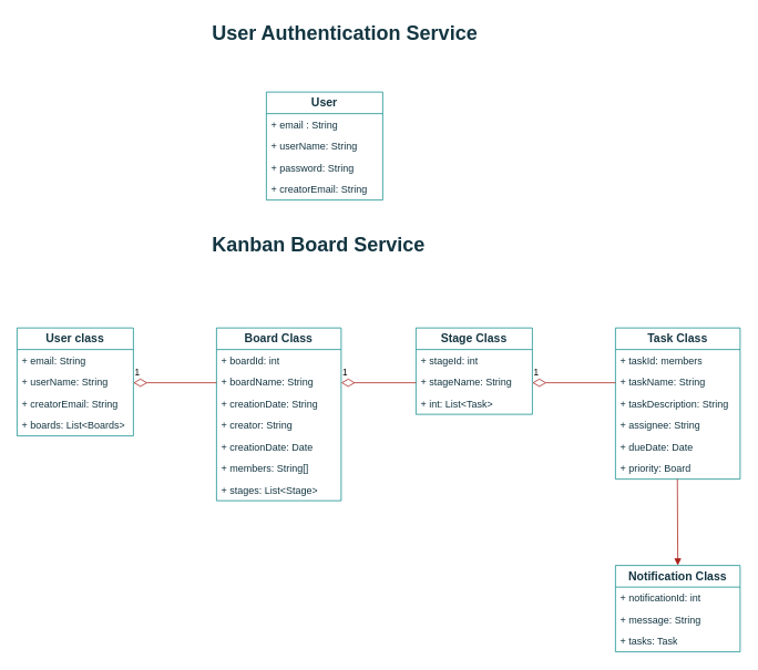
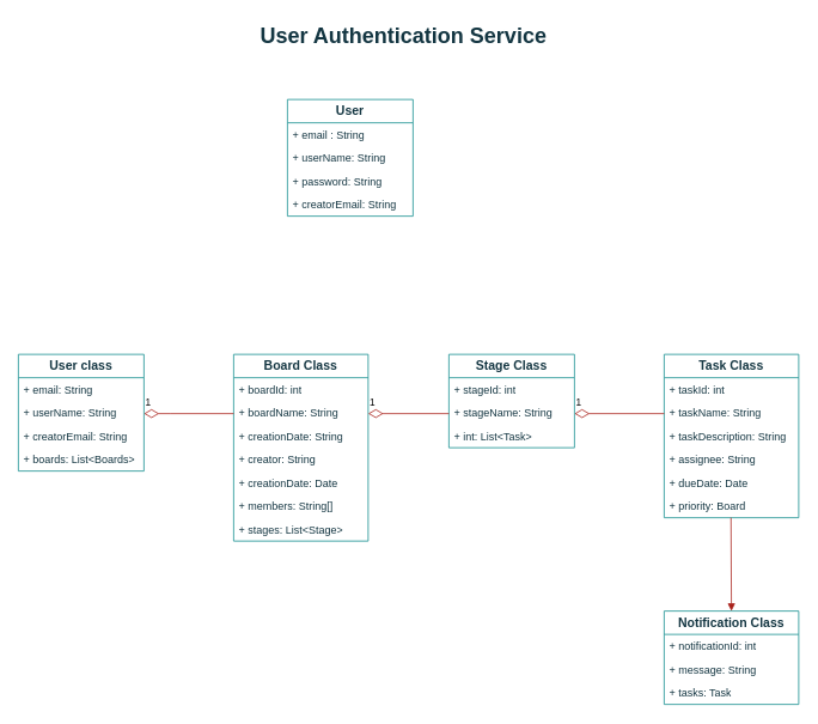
- <mxCell id="13" value="&lt;h1&gt;User Authentication Service&lt;/h1&gt;" style="text;html=1;strokeColor=none;fillColor=none;spacing=5;spacingTop=-20;whiteSpace=wrap;overflow=hidden;rounded=0;labelBackgroundColor=none;fontColor=#143642;" parent="1" vertex="1"><mxGeometry x="250" y="20" width="340" height="70" as="geometry" /></mxCell>
+ <mxCell id="13" value="&lt;h1&gt;User Authentication Service&lt;/h1&gt;" style="text;html=1;strokeColor=none;fillColor=none;spacing=5;spacingTop=-20;whiteSpace=wrap;overflow=hidden;rounded=0;labelBackgroundColor=none;fontColor=#143642;" parent="1" vertex="1"><mxGeometry x="285" y="20" width="340" height="70" as="geometry" /></mxCell>
- <mxCell id="12" value="&lt;h1&gt;Kanban Board Service&lt;/h1&gt;" style="text;html=1;strokeColor=none;fillColor=none;spacing=5;spacingTop=-20;whiteSpace=wrap;overflow=hidden;rounded=0;labelBackgroundColor=none;fontColor=#143642;" parent="1" vertex="1"><mxGeometry x="250" y="274" width="300" height="120" as="geometry" /></mxCell>
- <mxCell id="27" value="+ taskId: members" style="text;strokeColor=none;fillColor=none;align=left;verticalAlign=top;spacingLeft=4;spacingRight=4;overflow=hidden;rotatable=0;points=[[0,0.5],[1,0.5]];portConstraint=eastwest;whiteSpace=wrap;html=1;labelBackgroundColor=none;fontColor=#143642;" parent="26" vertex="1"><mxGeometry y="26" width="150" height="26" as="geometry" /></mxCell>
+ <mxCell id="27" value="+ taskId: int" style="text;strokeColor=none;fillColor=none;align=left;verticalAlign=top;spacingLeft=4;spacingRight=4;overflow=hidden;rotatable=0;points=[[0,0.5],[1,0.5]];portConstraint=eastwest;whiteSpace=wrap;html=1;labelBackgroundColor=none;fontColor=#143642;" parent="26" vertex="1"><mxGeometry y="26" width="150" height="26" as="geometry" /></mxCell>
